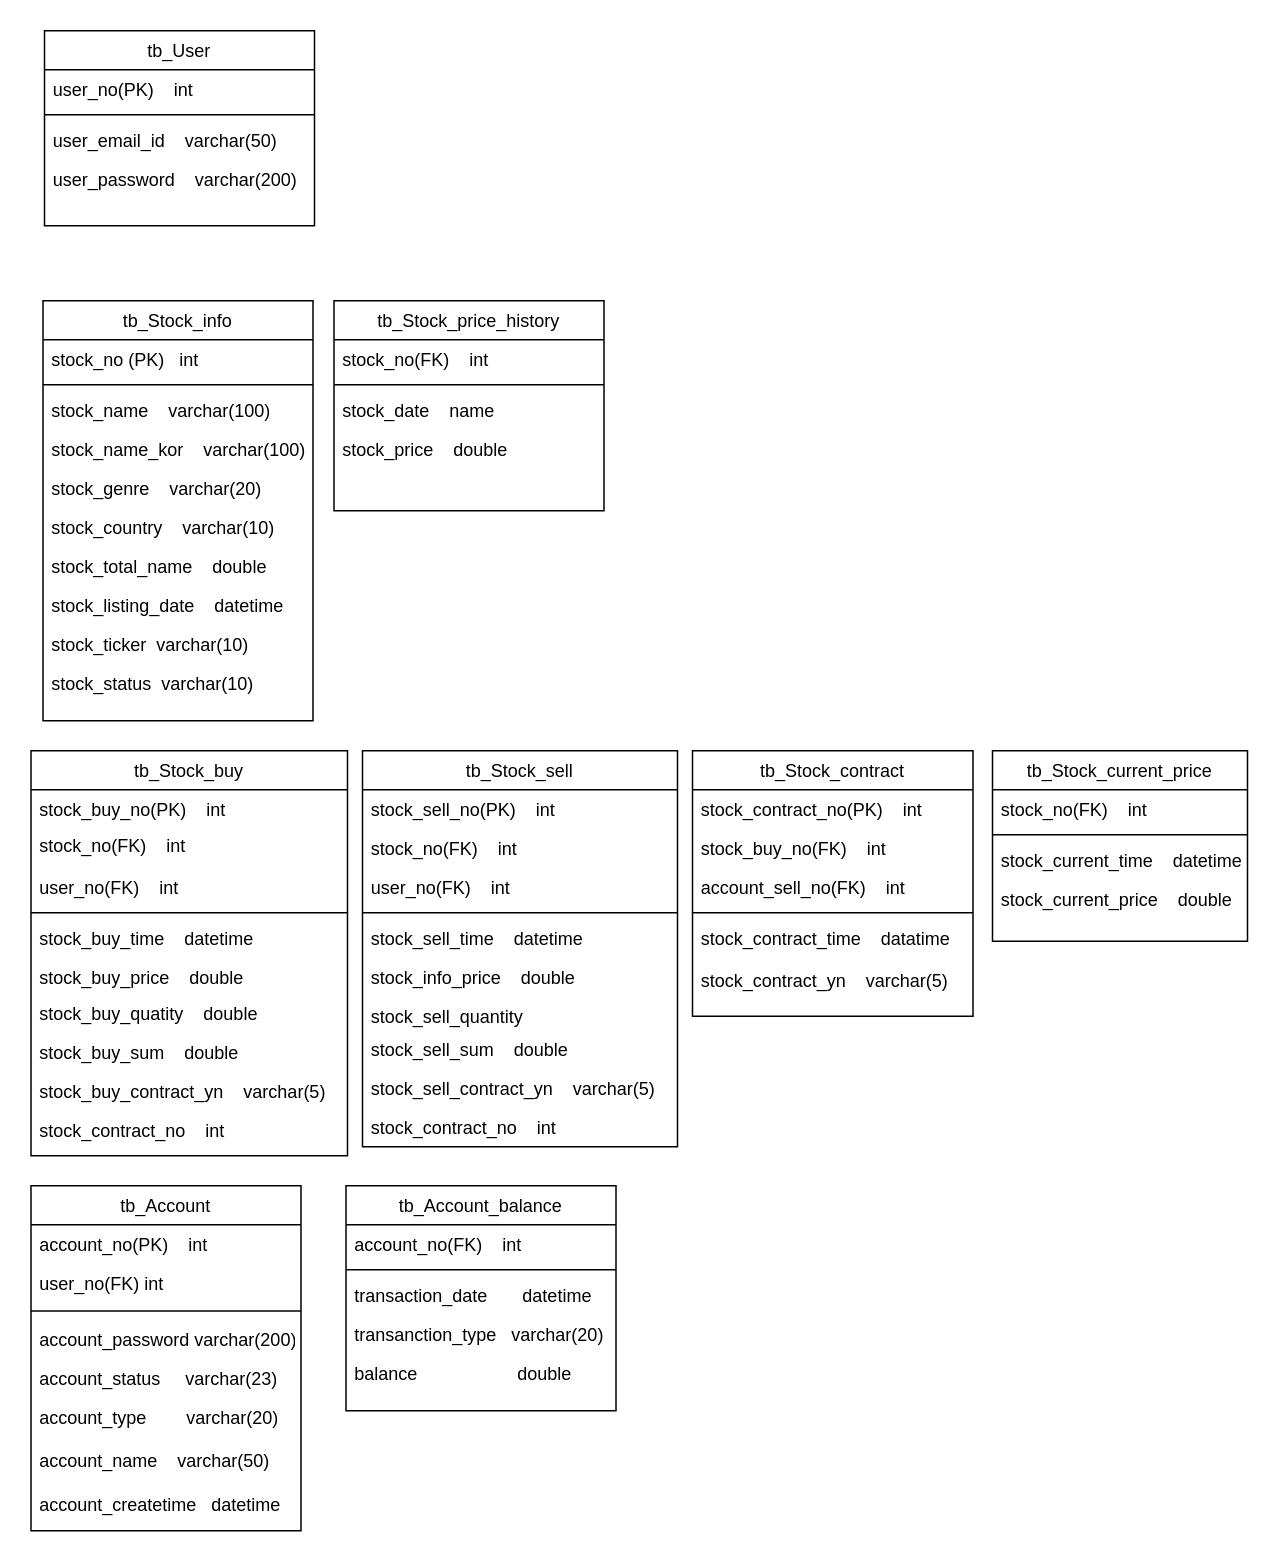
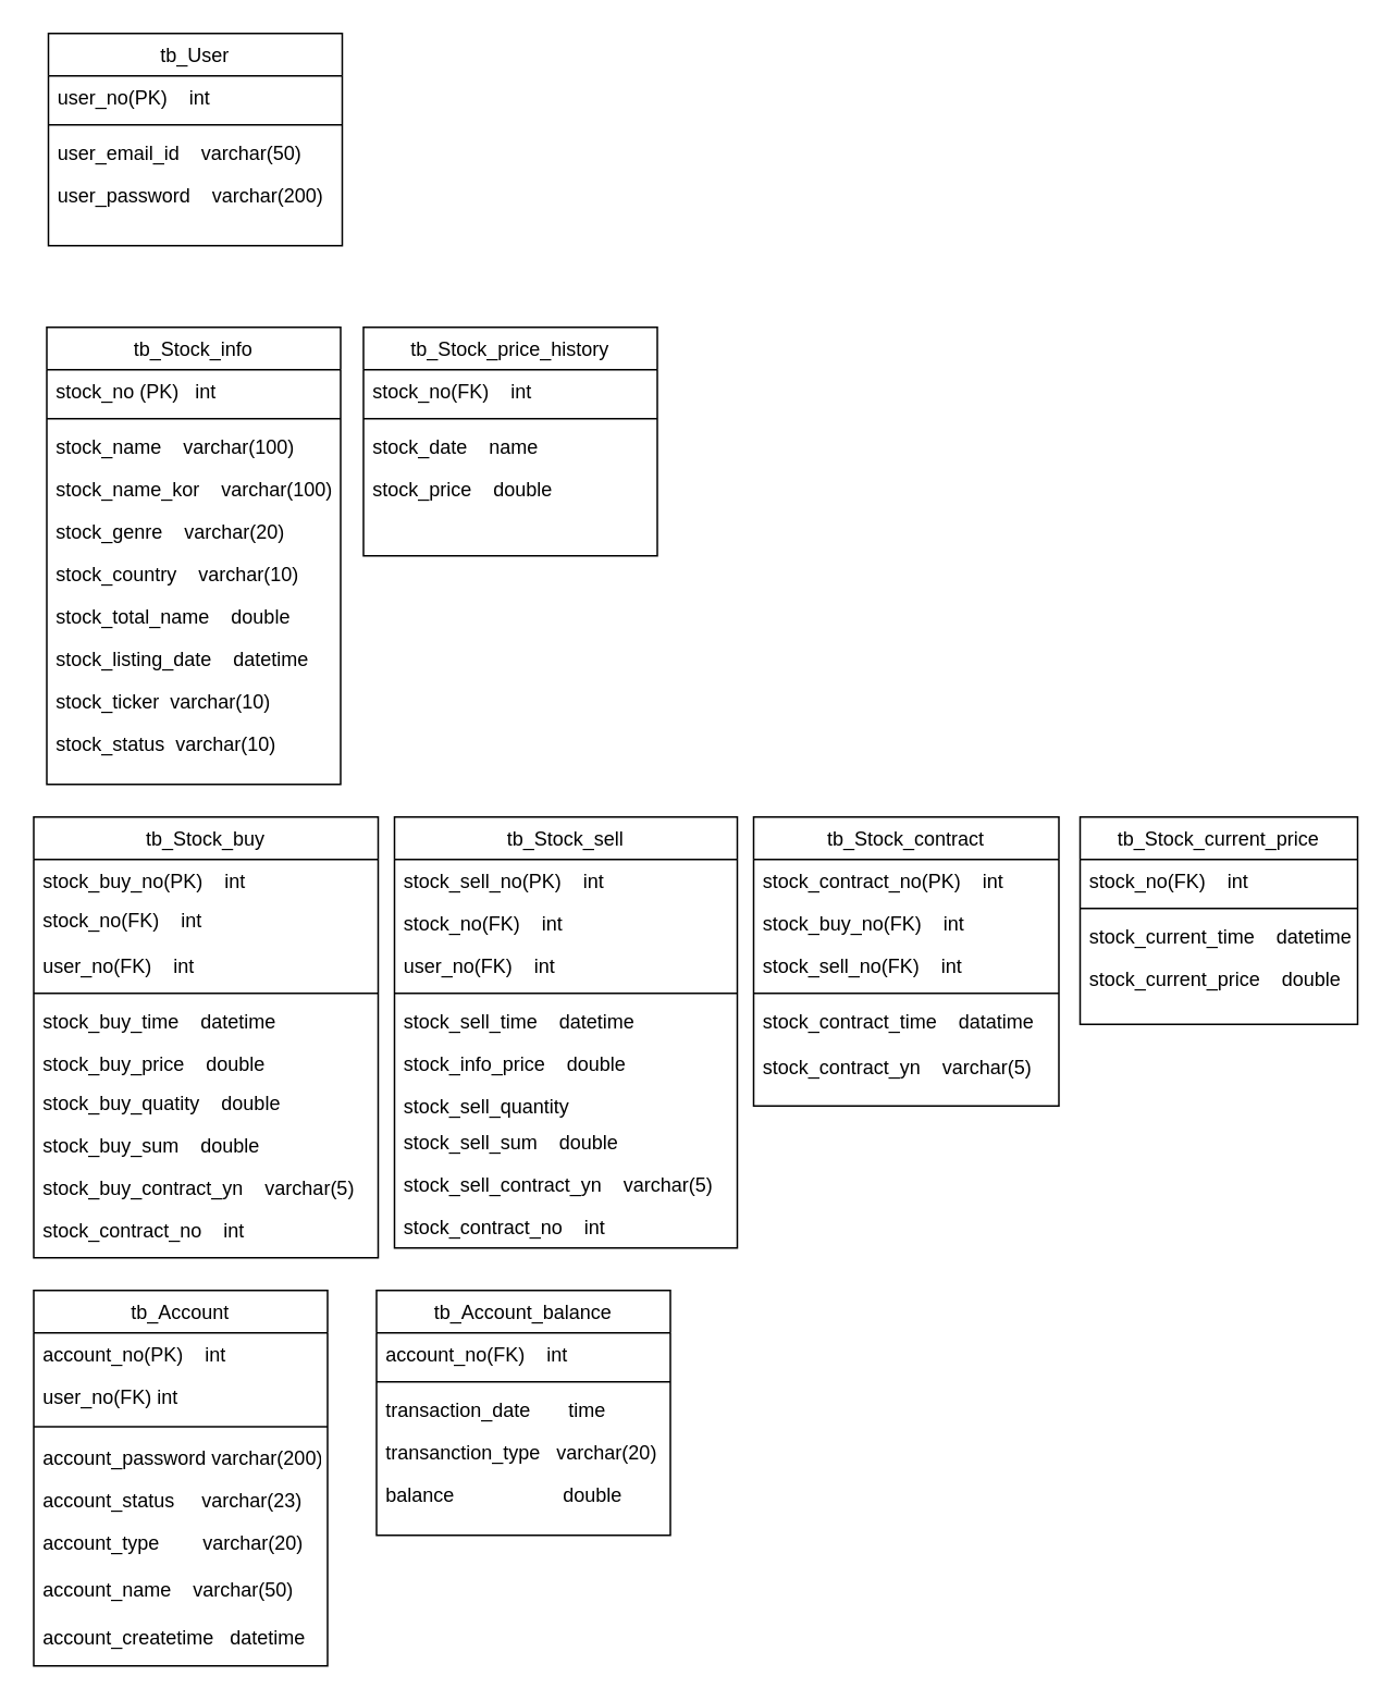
- <mxCell id="53" value="account_sell_no(FK)    int" style="text;align=left;verticalAlign=top;spacingLeft=4;spacingRight=4;overflow=hidden;rotatable=0;points=[[0,0.5],[1,0.5]];portConstraint=eastwest;" parent="50" vertex="1"><mxGeometry y="78" width="187" height="26" as="geometry" /></mxCell>
+ <mxCell id="53" value="stock_sell_no(FK)    int" style="text;align=left;verticalAlign=top;spacingLeft=4;spacingRight=4;overflow=hidden;rotatable=0;points=[[0,0.5],[1,0.5]];portConstraint=eastwest;" parent="50" vertex="1"><mxGeometry y="78" width="187" height="26" as="geometry" /></mxCell>
- <mxCell id="69" value="transaction_date       datetime" style="text;align=left;verticalAlign=top;spacingLeft=4;spacingRight=4;overflow=hidden;rotatable=0;points=[[0,0.5],[1,0.5]];portConstraint=eastwest;" vertex="1" parent="66"><mxGeometry y="60" width="180" height="26" as="geometry" /></mxCell>
+ <mxCell id="69" value="transaction_date       time" style="text;align=left;verticalAlign=top;spacingLeft=4;spacingRight=4;overflow=hidden;rotatable=0;points=[[0,0.5],[1,0.5]];portConstraint=eastwest;" vertex="1" parent="66"><mxGeometry y="60" width="180" height="26" as="geometry" /></mxCell>
